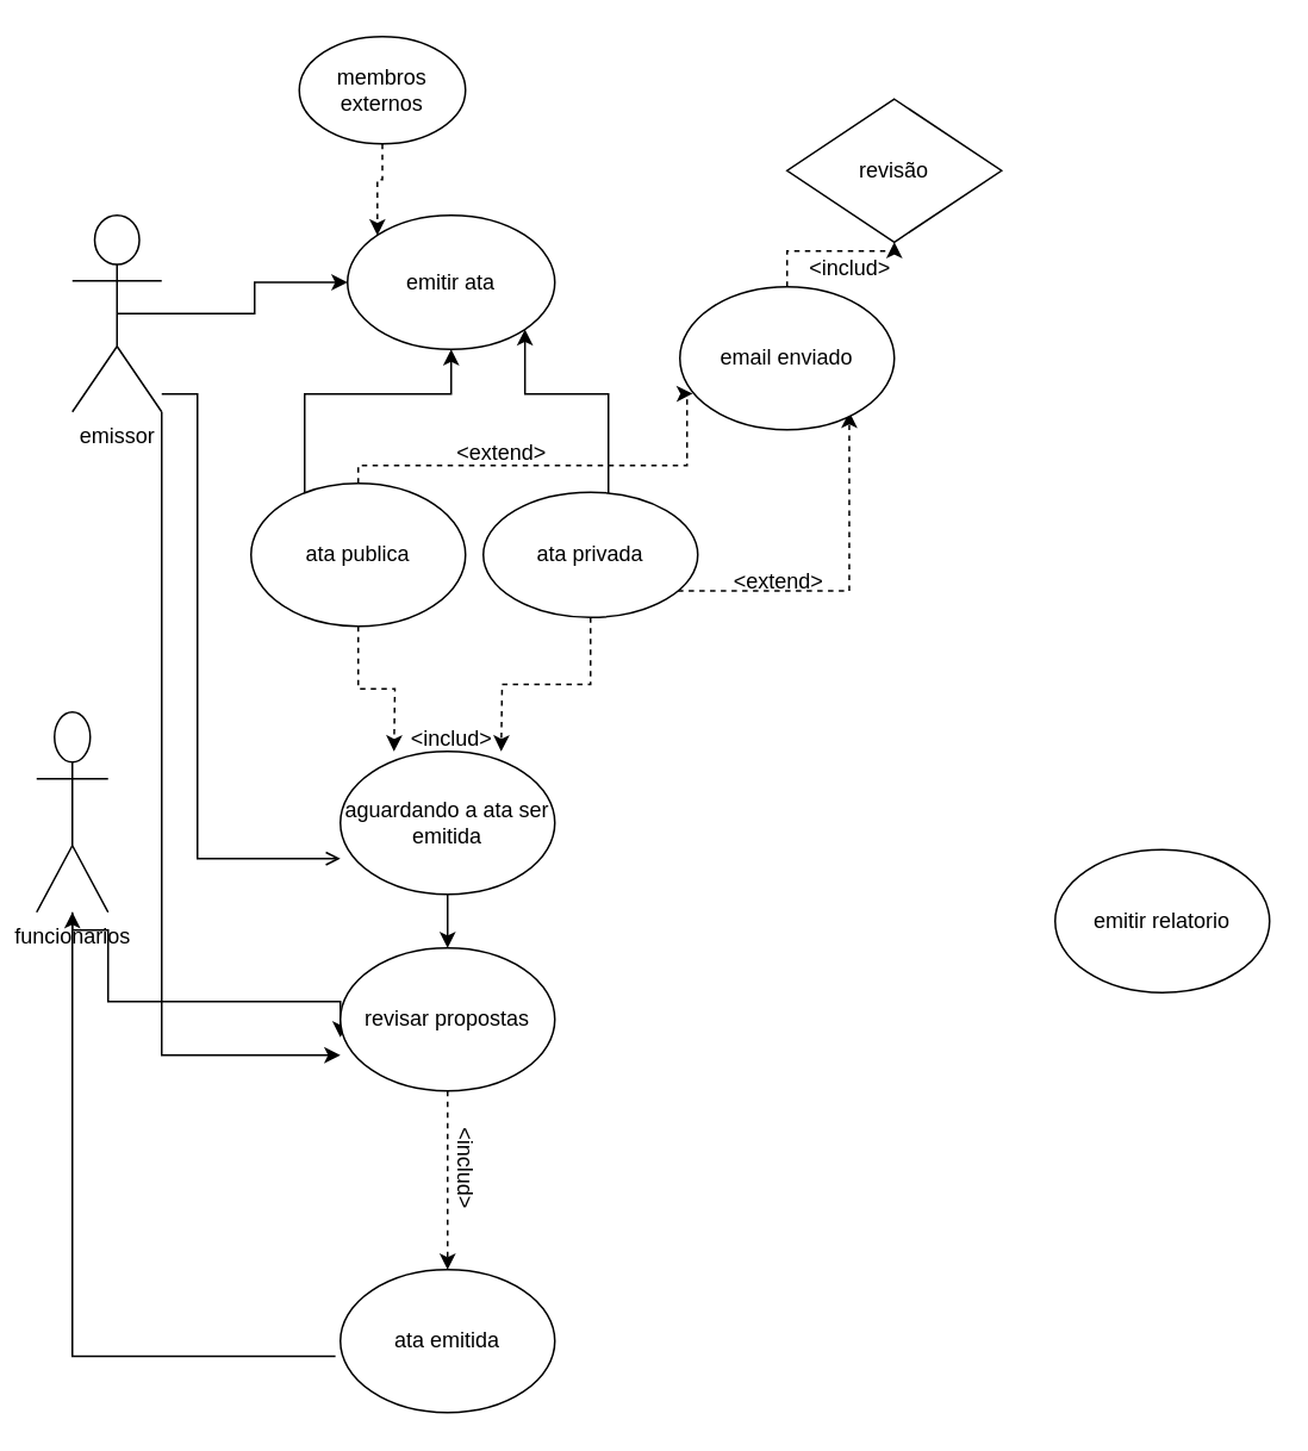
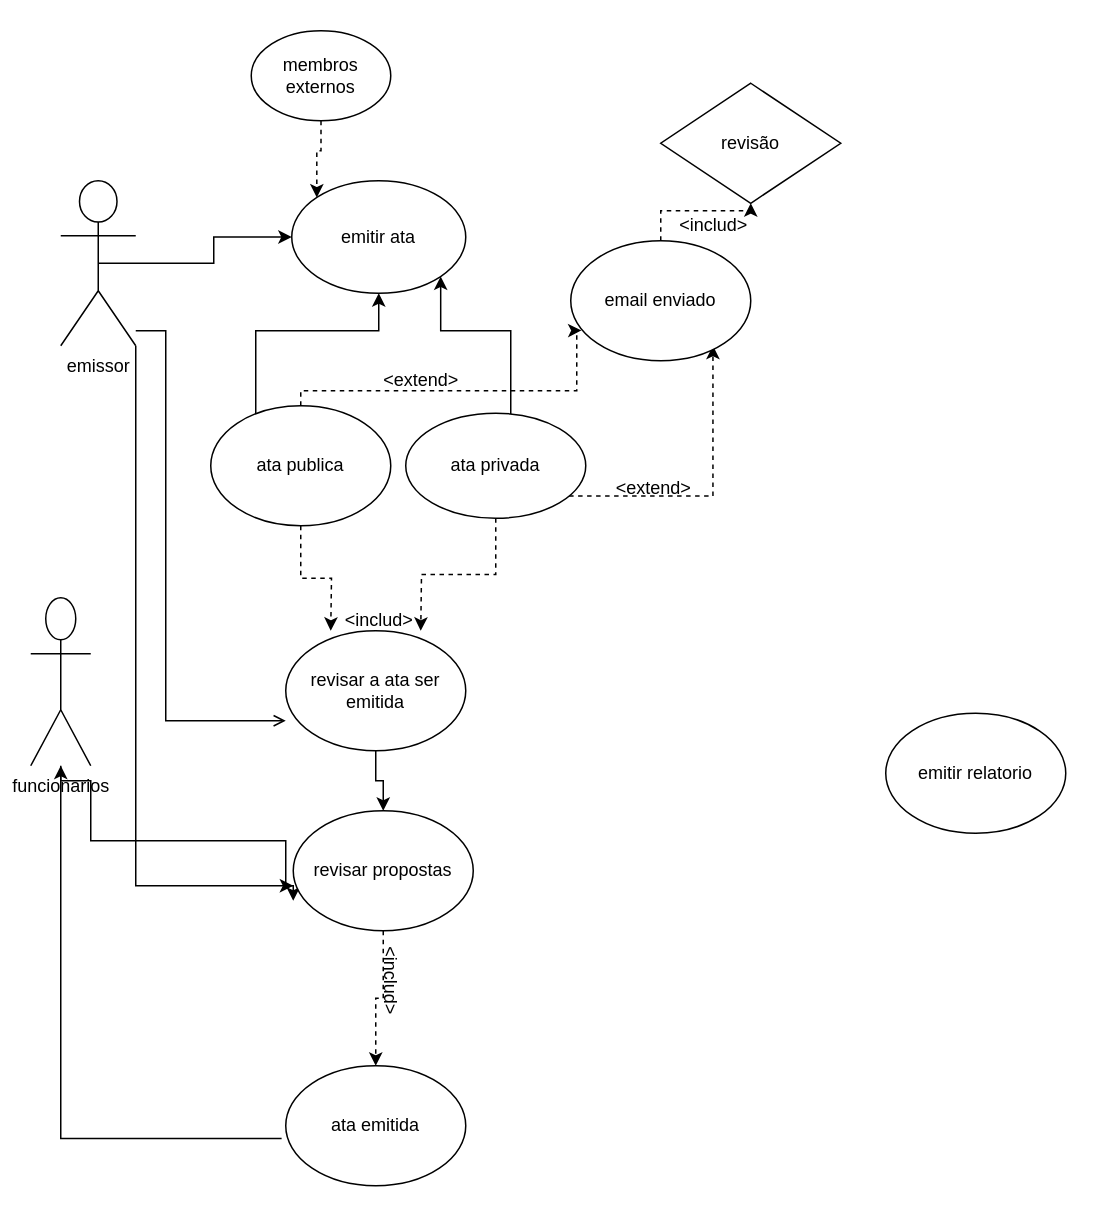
- <mxCell id="17" value="aguardando a ata ser emitida" style="ellipse;whiteSpace=wrap;html=1;" vertex="1" parent="1"><mxGeometry x="190" y="420" width="120" height="80" as="geometry" /></mxCell>
+ <mxCell id="17" value="revisar a ata ser emitida" style="ellipse;whiteSpace=wrap;html=1;" vertex="1" parent="1"><mxGeometry x="190" y="420" width="120" height="80" as="geometry" /></mxCell>
- <mxCell id="30" value="revisar propostas" style="ellipse;whiteSpace=wrap;html=1;" vertex="1" parent="1"><mxGeometry x="190" y="530" width="120" height="80" as="geometry" /></mxCell>
+ <mxCell id="30" value="revisar propostas" style="ellipse;whiteSpace=wrap;html=1;" vertex="1" parent="1"><mxGeometry x="195" y="540" width="120" height="80" as="geometry" /></mxCell>
